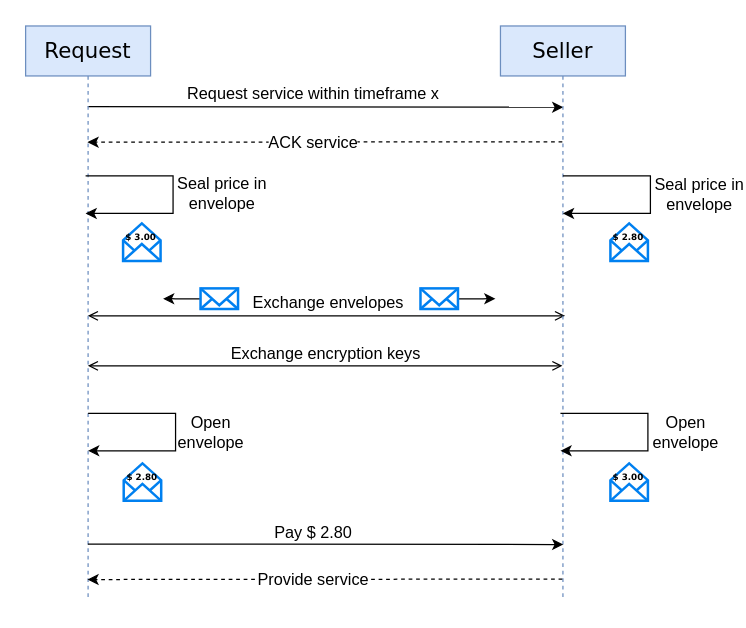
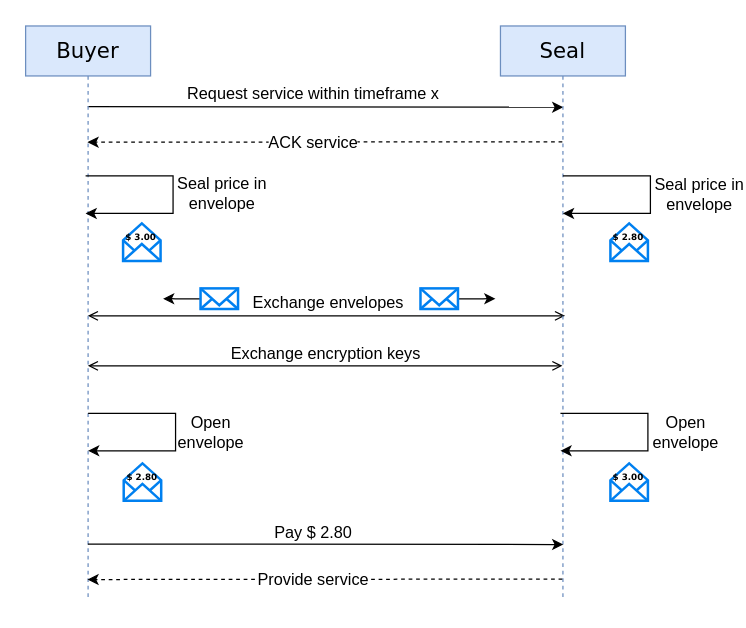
- <mxCell id="8" value="Request" style="shape=umlLifeline;perimeter=lifelinePerimeter;whiteSpace=wrap;html=1;container=1;dropTarget=0;collapsible=0;recursiveResize=0;outlineConnect=0;portConstraint=eastwest;newEdgeStyle={&quot;edgeStyle&quot;:&quot;elbowEdgeStyle&quot;,&quot;elbow&quot;:&quot;vertical&quot;,&quot;curved&quot;:0,&quot;rounded&quot;:0};size=40;fontFamily=Dejavu Sans;fontSize=17;fillColor=#dae8fc;strokeColor=#6c8ebf;labelBorderColor=none;" parent="1" vertex="1"><mxGeometry x="20" y="20" width="100" height="460" as="geometry" /></mxCell>
+ <mxCell id="8" value="Buyer" style="shape=umlLifeline;perimeter=lifelinePerimeter;whiteSpace=wrap;html=1;container=1;dropTarget=0;collapsible=0;recursiveResize=0;outlineConnect=0;portConstraint=eastwest;newEdgeStyle={&quot;edgeStyle&quot;:&quot;elbowEdgeStyle&quot;,&quot;elbow&quot;:&quot;vertical&quot;,&quot;curved&quot;:0,&quot;rounded&quot;:0};size=40;fontFamily=Dejavu Sans;fontSize=17;fillColor=#dae8fc;strokeColor=#6c8ebf;labelBorderColor=none;" parent="1" vertex="1"><mxGeometry x="20" y="20" width="100" height="460" as="geometry" /></mxCell>
- <mxCell id="11" value="Seller" style="shape=umlLifeline;perimeter=lifelinePerimeter;whiteSpace=wrap;html=1;container=1;dropTarget=0;collapsible=0;recursiveResize=0;outlineConnect=0;portConstraint=eastwest;newEdgeStyle={&quot;edgeStyle&quot;:&quot;elbowEdgeStyle&quot;,&quot;elbow&quot;:&quot;vertical&quot;,&quot;curved&quot;:0,&quot;rounded&quot;:0};fontFamily=Dejavu Sans;fontSize=17;fillColor=#dae8fc;strokeColor=#6c8ebf;labelBorderColor=none;" parent="1" vertex="1"><mxGeometry x="400" y="20" width="100" height="460" as="geometry" /></mxCell>
+ <mxCell id="11" value="Seal" style="shape=umlLifeline;perimeter=lifelinePerimeter;whiteSpace=wrap;html=1;container=1;dropTarget=0;collapsible=0;recursiveResize=0;outlineConnect=0;portConstraint=eastwest;newEdgeStyle={&quot;edgeStyle&quot;:&quot;elbowEdgeStyle&quot;,&quot;elbow&quot;:&quot;vertical&quot;,&quot;curved&quot;:0,&quot;rounded&quot;:0};fontFamily=Dejavu Sans;fontSize=17;fillColor=#dae8fc;strokeColor=#6c8ebf;labelBorderColor=none;" parent="1" vertex="1"><mxGeometry x="400" y="20" width="100" height="460" as="geometry" /></mxCell>
